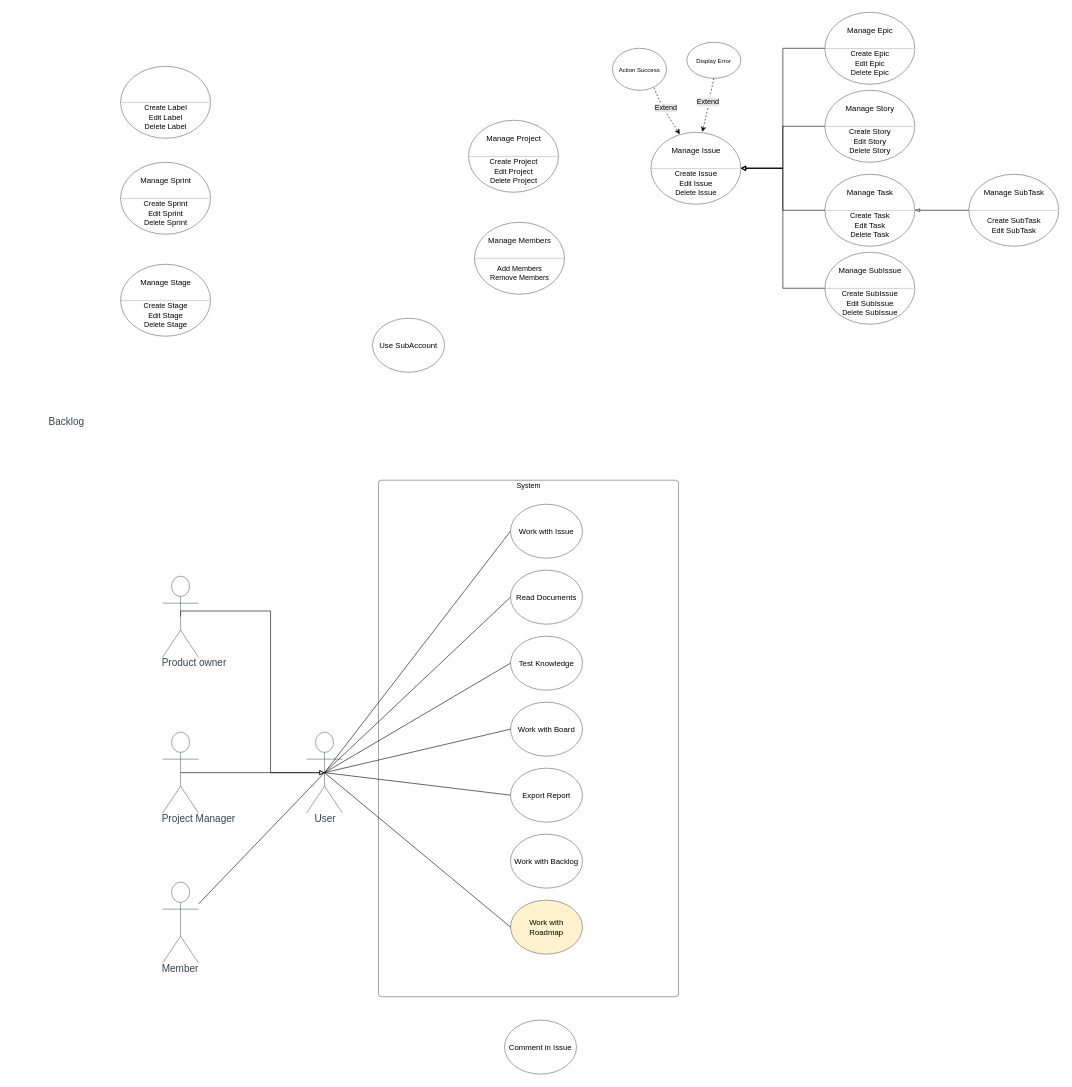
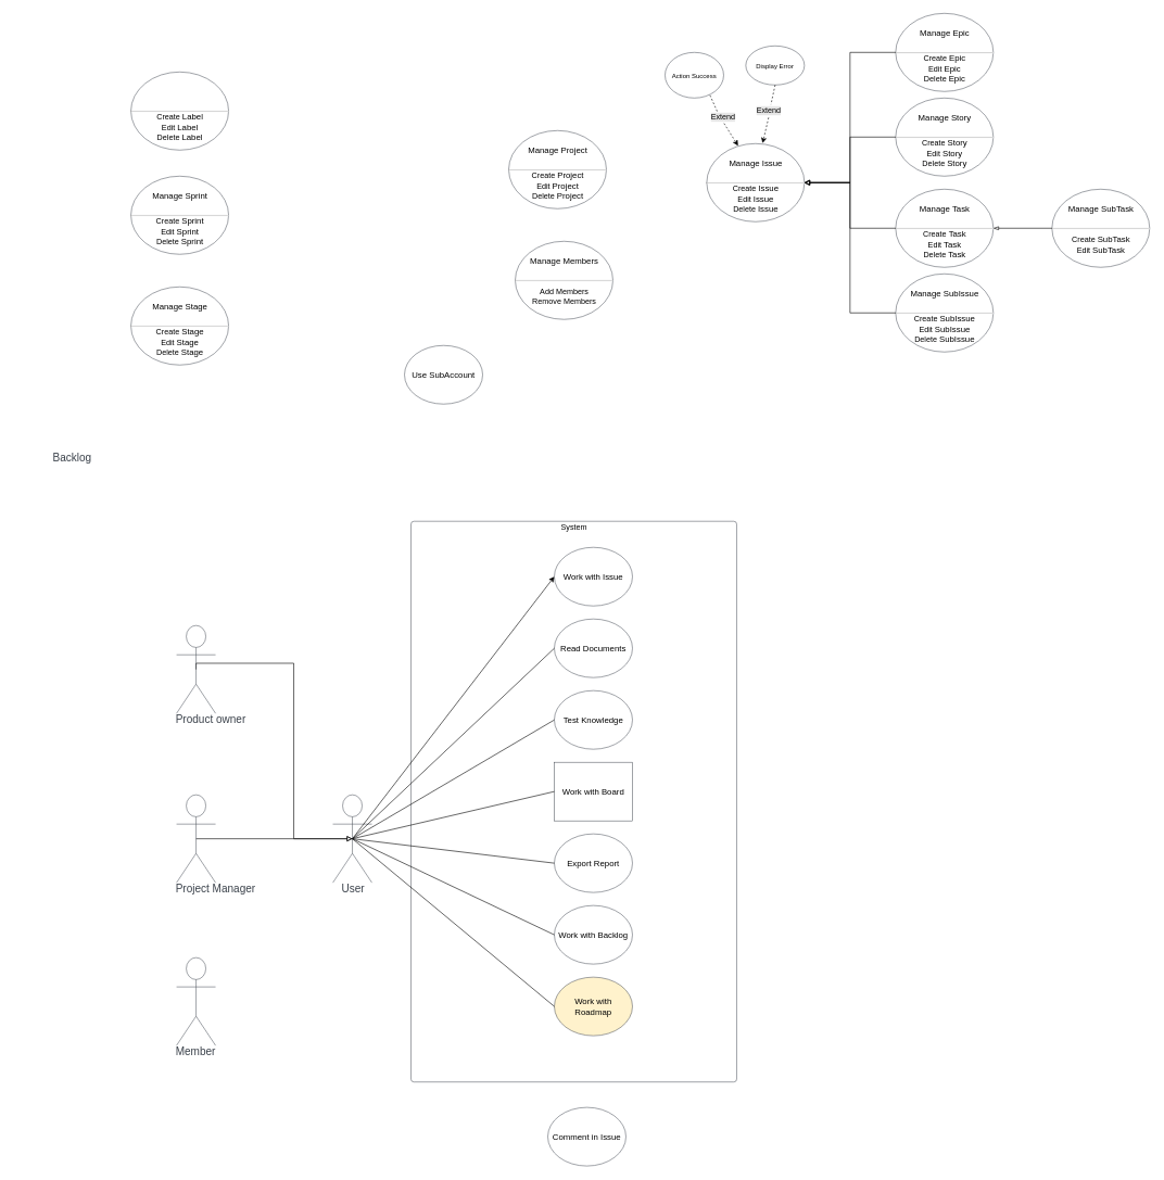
- <mxCell id="80" value="" style="endArrow=none;html=1;rounded=0;exitX=0.5;exitY=0.5;exitDx=0;exitDy=0;exitPerimeter=0;entryX=0;entryY=0.5;entryDx=0;entryDy=0;" edge="1" parent="1" source="36" target="21"><mxGeometry width="50" height="50" relative="1" as="geometry"><mxPoint x="560" y="1307.5" as="sourcePoint" /><mxPoint x="870" y="1295" as="targetPoint" /></mxGeometry></mxCell>
+ <mxCell id="80" value="" style="endArrow=classic;html=1;rounded=0;exitX=0.5;exitY=0.5;exitDx=0;exitDy=0;exitPerimeter=0;entryX=0;entryY=0.5;entryDx=0;entryDy=0;" edge="1" parent="1" source="36" target="21"><mxGeometry width="50" height="50" relative="1" as="geometry"><mxPoint x="560" y="1307.5" as="sourcePoint" /><mxPoint x="870" y="1295" as="targetPoint" /></mxGeometry></mxCell>
- <mxCell id="28" value="Work with&amp;nbsp;Board" style="html=1;overflow=block;blockSpacing=1;whiteSpace=wrap;ellipse;fontSize=13;spacing=3.8;strokeColor=#3a414a;strokeOpacity=100;rounded=1;absoluteArcSize=1;arcSize=9;strokeWidth=0.8;" vertex="1" parent="2"><mxGeometry x="220" y="370" width="120" height="90" as="geometry" /></mxCell>
+ <mxCell id="28" value="Work with&amp;nbsp;Board" style="html=1;overflow=block;blockSpacing=1;whiteSpace=wrap;fontSize=13;spacing=3.8;strokeColor=#3a414a;strokeOpacity=100;absoluteArcSize=1;arcSize=9;strokeWidth=0.8;rounded=0;" vertex="1" parent="2"><mxGeometry x="220" y="370" width="120" height="90" as="geometry" /></mxCell>
- <mxCell id="83" value="" style="endArrow=none;html=1;rounded=0;exitX=0.5;exitY=0.5;exitDx=0;exitDy=0;exitPerimeter=0;" edge="1" parent="1" source="36" target="35"><mxGeometry width="50" height="50" relative="1" as="geometry"><mxPoint x="550" y="1297.5" as="sourcePoint" /><mxPoint x="860" y="1335" as="targetPoint" /></mxGeometry></mxCell>
+ <mxCell id="83" value="" style="endArrow=none;html=1;rounded=0;exitX=0.5;exitY=0.5;exitDx=0;exitDy=0;exitPerimeter=0;entryX=0;entryY=0.5;entryDx=0;entryDy=0;" edge="1" parent="1" source="36" target="29"><mxGeometry width="50" height="50" relative="1" as="geometry"><mxPoint x="550" y="1297.5" as="sourcePoint" /><mxPoint x="860" y="1335" as="targetPoint" /></mxGeometry></mxCell>
